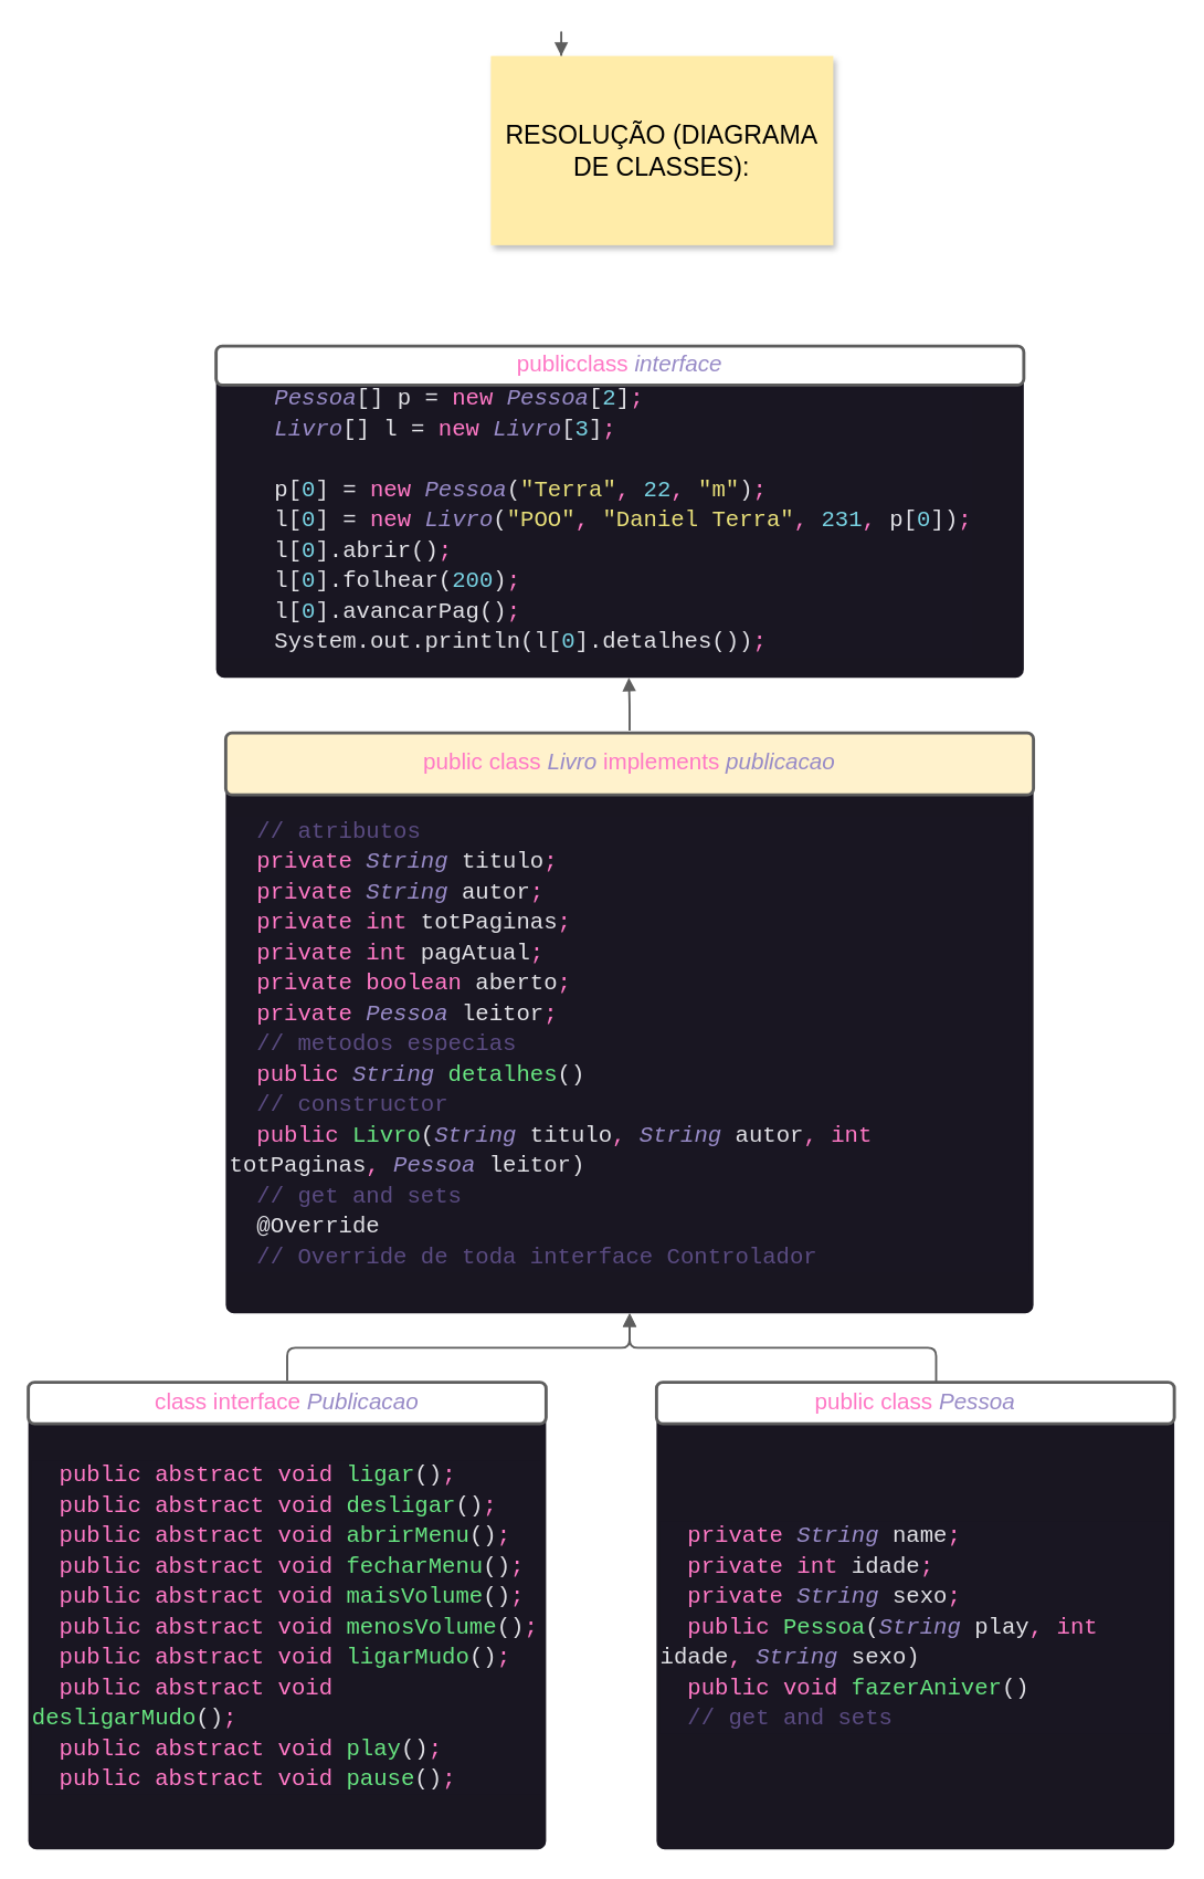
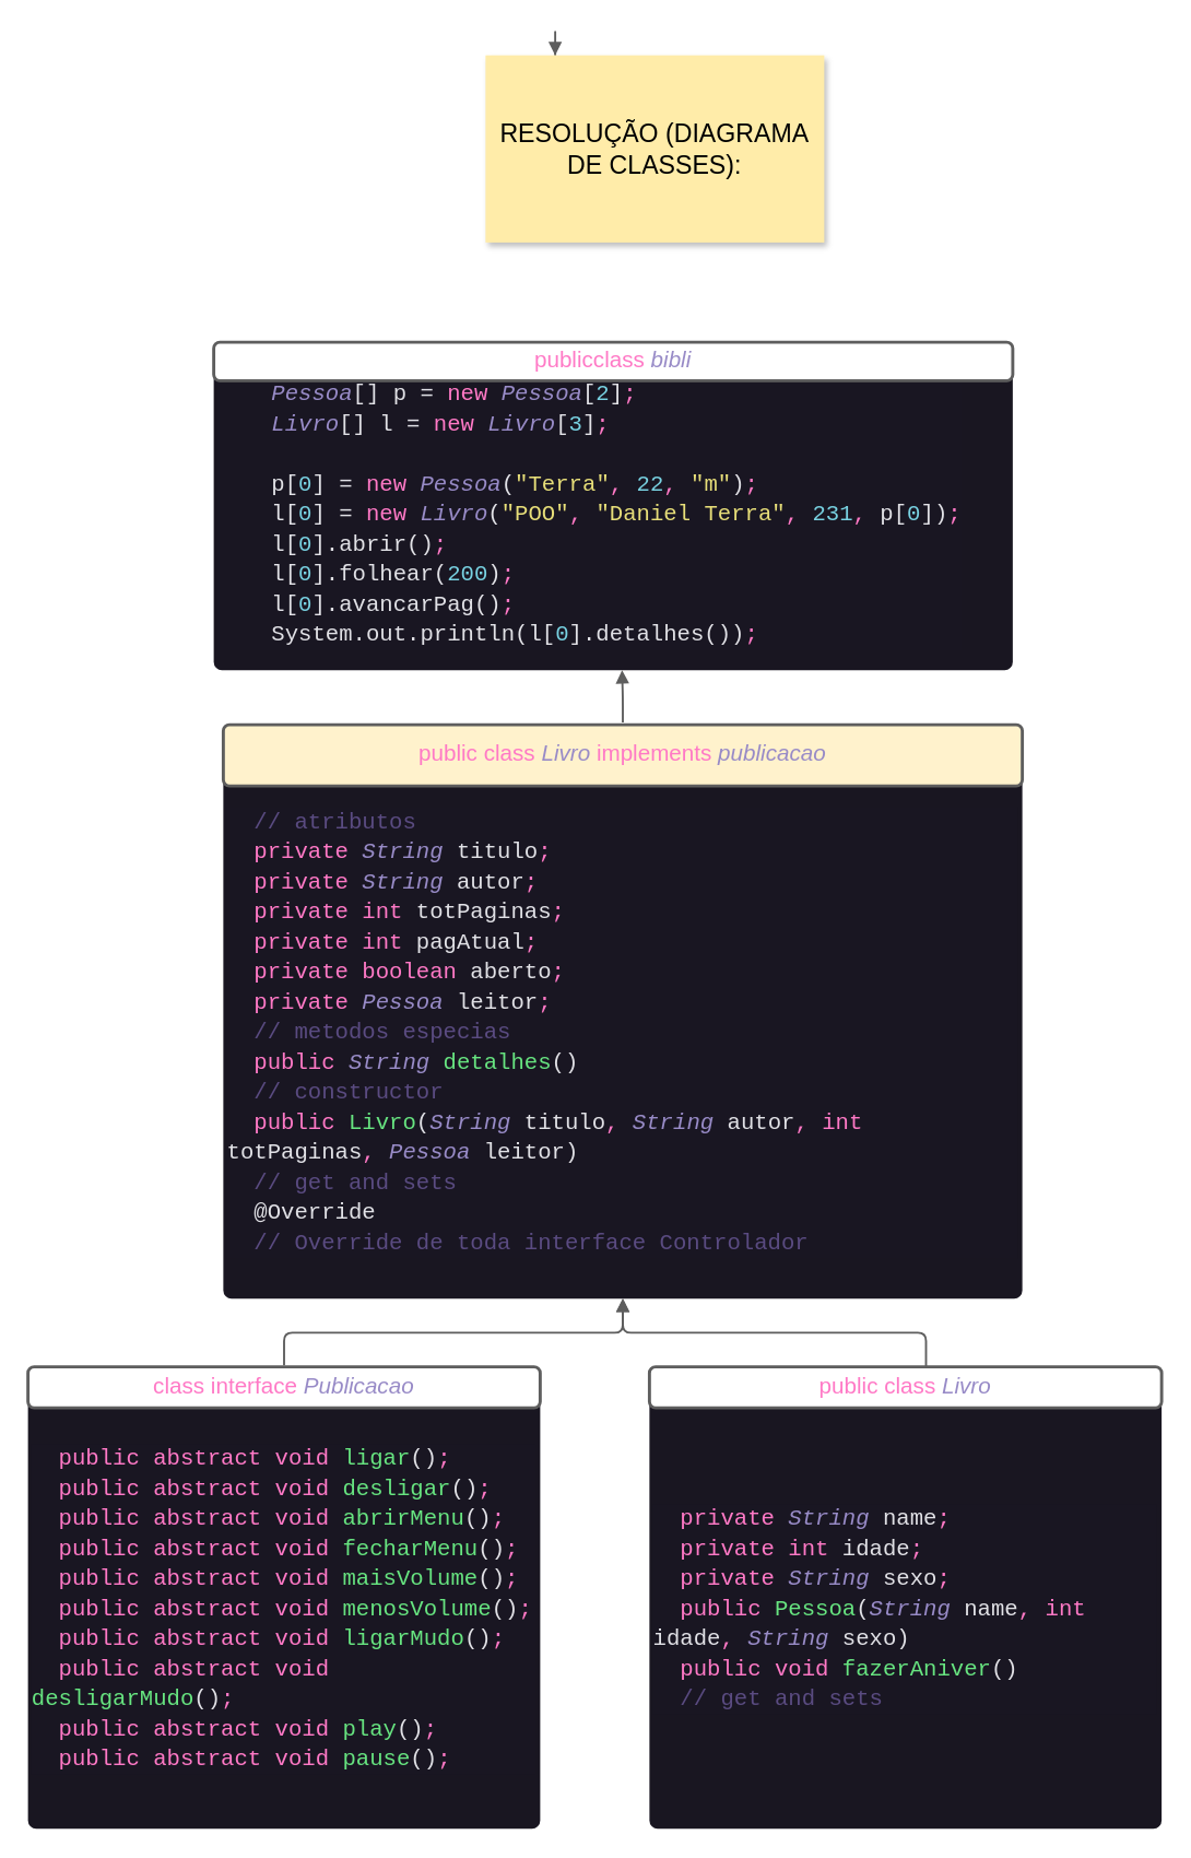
- <mxCell id="8" value="&lt;div style=&quot;display: flex ; justify-content: center ; text-align: center ; align-items: baseline ; line-height: 1.25 ; margin-top: -2px&quot;&gt;&lt;span style=&quot;font-size: 16.5px ; color: rgb(255 , 121 , 198)&quot;&gt;public&lt;/span&gt;&lt;span style=&quot;font-size: 16.5px ; color: rgb(225 , 225 , 230)&quot;&gt; &lt;/span&gt;&lt;span style=&quot;font-size: 16.5px ; color: rgb(255 , 121 , 198)&quot;&gt;class&lt;/span&gt;&lt;span style=&quot;font-size: 16.5px ; color: rgb(225 , 225 , 230)&quot;&gt;&amp;nbsp;&lt;/span&gt;&lt;span&gt;&lt;font color=&quot;#988bc7&quot;&gt;&lt;span style=&quot;font-size: 16.5px&quot;&gt;&lt;i&gt;interface&lt;/i&gt;&lt;/span&gt;&lt;/font&gt;&lt;/span&gt;&lt;/div&gt;" style="html=1;overflow=block;blockSpacing=1;whiteSpace=wrap;;whiteSpace=wrap;fontSize=13;spacing=3.8;strokeColor=#5e5e5e;strokeOpacity=100;rounded=1;absoluteArcSize=1;arcSize=9;strokeWidth=2.3;" parent="6" vertex="1"><mxGeometry width="585" height="28.235" as="geometry" /></mxCell>
+ <mxCell id="8" value="&lt;div style=&quot;display: flex ; justify-content: center ; text-align: center ; align-items: baseline ; line-height: 1.25 ; margin-top: -2px&quot;&gt;&lt;span style=&quot;font-size: 16.5px ; color: rgb(255 , 121 , 198)&quot;&gt;public&lt;/span&gt;&lt;span style=&quot;font-size: 16.5px ; color: rgb(225 , 225 , 230)&quot;&gt; &lt;/span&gt;&lt;span style=&quot;font-size: 16.5px ; color: rgb(255 , 121 , 198)&quot;&gt;class&lt;/span&gt;&lt;span style=&quot;font-size: 16.5px ; color: rgb(225 , 225 , 230)&quot;&gt;&amp;nbsp;&lt;/span&gt;&lt;span&gt;&lt;font color=&quot;#988bc7&quot;&gt;&lt;span style=&quot;font-size: 16.5px&quot;&gt;&lt;i&gt;bibli&lt;/i&gt;&lt;/span&gt;&lt;/font&gt;&lt;/span&gt;&lt;/div&gt;" style="html=1;overflow=block;blockSpacing=1;whiteSpace=wrap;;whiteSpace=wrap;fontSize=13;spacing=3.8;strokeColor=#5e5e5e;strokeOpacity=100;rounded=1;absoluteArcSize=1;arcSize=9;strokeWidth=2.3;" parent="6" vertex="1"><mxGeometry width="585" height="28.235" as="geometry" /></mxCell>
- <mxCell id="17" value="&lt;div style=&quot;display: flex ; justify-content: center ; text-align: center ; align-items: baseline ; line-height: 1.25 ; margin-top: -2px&quot;&gt;&lt;span style=&quot;font-size: 16.5px ; color: rgb(255 , 121 , 198)&quot;&gt;public&amp;nbsp;&lt;/span&gt;&lt;span&gt;&lt;font color=&quot;#ff79c6&quot;&gt;&lt;span style=&quot;font-size: 16.5px&quot;&gt;class&lt;/span&gt;&lt;/font&gt;&lt;/span&gt;&lt;font color=&quot;#988bc7&quot;&gt;&lt;span style=&quot;font-size: 16.5px&quot;&gt;&lt;i&gt;&amp;nbsp;Pessoa&lt;/i&gt;&lt;/span&gt;&lt;/font&gt;&lt;/div&gt;" style="html=1;overflow=block;blockSpacing=1;whiteSpace=wrap;;whiteSpace=wrap;fontSize=13;spacing=3.8;strokeColor=#5e5e5e;strokeOpacity=100;rounded=1;absoluteArcSize=1;arcSize=9;strokeWidth=2.3;" vertex="1" parent="15"><mxGeometry width="375" height="30" as="geometry" /></mxCell>
+ <mxCell id="17" value="&lt;div style=&quot;display: flex ; justify-content: center ; text-align: center ; align-items: baseline ; line-height: 1.25 ; margin-top: -2px&quot;&gt;&lt;span style=&quot;font-size: 16.5px ; color: rgb(255 , 121 , 198)&quot;&gt;public&amp;nbsp;&lt;/span&gt;&lt;span&gt;&lt;font color=&quot;#ff79c6&quot;&gt;&lt;span style=&quot;font-size: 16.5px&quot;&gt;class&lt;/span&gt;&lt;/font&gt;&lt;/span&gt;&lt;font color=&quot;#988bc7&quot;&gt;&lt;span style=&quot;font-size: 16.5px&quot;&gt;&lt;i&gt;&amp;nbsp;Livro&lt;/i&gt;&lt;/span&gt;&lt;/font&gt;&lt;/div&gt;" style="html=1;overflow=block;blockSpacing=1;whiteSpace=wrap;;whiteSpace=wrap;fontSize=13;spacing=3.8;strokeColor=#5e5e5e;strokeOpacity=100;rounded=1;absoluteArcSize=1;arcSize=9;strokeWidth=2.3;" vertex="1" parent="15"><mxGeometry width="375" height="30" as="geometry" /></mxCell>
- <mxCell id="16" value="&lt;div style=&quot;color: rgb(225 , 225 , 230) ; background-color: rgb(25 , 22 , 34) ; font-family: &amp;#34;cascadia mono&amp;#34; , &amp;#34;consolas&amp;#34; , &amp;#34;courier new&amp;#34; , monospace ; font-size: 16.5px ; line-height: 22px&quot;&gt;&lt;div style=&quot;line-height: 22px&quot;&gt;&lt;div style=&quot;line-height: 22px&quot;&gt;&lt;div style=&quot;font-family: &amp;#34;cascadia mono&amp;#34; , &amp;#34;consolas&amp;#34; , &amp;#34;courier new&amp;#34; , monospace ; line-height: 22px&quot;&gt;&lt;div style=&quot;font-family: &amp;#34;cascadia mono&amp;#34; , &amp;#34;consolas&amp;#34; , &amp;#34;courier new&amp;#34; , monospace ; line-height: 22px&quot;&gt;&lt;div&gt;&amp;nbsp; &lt;span style=&quot;color: #ff79c6&quot;&gt;private&lt;/span&gt; &lt;span style=&quot;color: #988bc7 ; font-style: italic&quot;&gt;String&lt;/span&gt; name&lt;span style=&quot;color: #ff79c6&quot;&gt;;&lt;/span&gt;&lt;/div&gt;&lt;div&gt;&amp;nbsp; &lt;span style=&quot;color: #ff79c6&quot;&gt;private&lt;/span&gt; &lt;span style=&quot;color: #ff79c6&quot;&gt;int&lt;/span&gt; idade&lt;span style=&quot;color: #ff79c6&quot;&gt;;&lt;/span&gt;&lt;/div&gt;&lt;div&gt;&amp;nbsp; &lt;span style=&quot;color: #ff79c6&quot;&gt;private&lt;/span&gt; &lt;span style=&quot;color: #988bc7 ; font-style: italic&quot;&gt;String&lt;/span&gt; sexo&lt;span style=&quot;color: #ff79c6&quot;&gt;;&lt;/span&gt;&lt;/div&gt;&lt;div&gt;&lt;div style=&quot;font-family: &amp;#34;cascadia mono&amp;#34; , &amp;#34;consolas&amp;#34; , &amp;#34;courier new&amp;#34; , monospace ; line-height: 22px&quot;&gt;&amp;nbsp; &lt;span style=&quot;color: #ff79c6&quot;&gt;public&lt;/span&gt; &lt;span style=&quot;color: #67e480&quot;&gt;Pessoa&lt;/span&gt;(&lt;span style=&quot;color: #988bc7 ; font-style: italic&quot;&gt;String&lt;/span&gt; play&lt;span style=&quot;color: #ff79c6&quot;&gt;,&lt;/span&gt; &lt;span style=&quot;color: #ff79c6&quot;&gt;int&lt;/span&gt; idade&lt;span style=&quot;color: #ff79c6&quot;&gt;,&lt;/span&gt; &lt;span style=&quot;color: #988bc7 ; font-style: italic&quot;&gt;String&lt;/span&gt; sexo)&lt;/div&gt;&lt;/div&gt;&lt;div style=&quot;font-family: &amp;#34;cascadia mono&amp;#34; , &amp;#34;consolas&amp;#34; , &amp;#34;courier new&amp;#34; , monospace ; line-height: 22px&quot;&gt;&lt;div style=&quot;line-height: 22px&quot;&gt;&amp;nbsp; &lt;span style=&quot;color: #ff79c6&quot;&gt;public&lt;/span&gt; &lt;span style=&quot;color: #ff79c6&quot;&gt;void&lt;/span&gt; &lt;span style=&quot;color: #67e480&quot;&gt;fazerAniver&lt;/span&gt;()&lt;/div&gt;&lt;div style=&quot;line-height: 22px&quot;&gt;&amp;nbsp;&amp;nbsp;&lt;span style=&quot;color: rgb(90 , 75 , 129)&quot;&gt;// get and sets&lt;/span&gt;&lt;br&gt;&lt;/div&gt;&lt;/div&gt;&lt;/div&gt;&lt;/div&gt;&lt;/div&gt;&lt;/div&gt;&lt;/div&gt;" style="html=1;overflow=block;blockSpacing=1;whiteSpace=wrap;;whiteSpace=wrap;fontSize=13;fontFamily=Helvetica;spacing=3.8;verticalAlign=middle;strokeOpacity=0;fillOpacity=100;rounded=1;absoluteArcSize=1;arcSize=12;fillColor=#191621;strokeWidth=1.5;align=left;" vertex="1" parent="15"><mxGeometry y="15" width="375" height="323" as="geometry" /></mxCell>
+ <mxCell id="16" value="&lt;div style=&quot;color: rgb(225 , 225 , 230) ; background-color: rgb(25 , 22 , 34) ; font-family: &amp;#34;cascadia mono&amp;#34; , &amp;#34;consolas&amp;#34; , &amp;#34;courier new&amp;#34; , monospace ; font-size: 16.5px ; line-height: 22px&quot;&gt;&lt;div style=&quot;line-height: 22px&quot;&gt;&lt;div style=&quot;line-height: 22px&quot;&gt;&lt;div style=&quot;font-family: &amp;#34;cascadia mono&amp;#34; , &amp;#34;consolas&amp;#34; , &amp;#34;courier new&amp;#34; , monospace ; line-height: 22px&quot;&gt;&lt;div style=&quot;font-family: &amp;#34;cascadia mono&amp;#34; , &amp;#34;consolas&amp;#34; , &amp;#34;courier new&amp;#34; , monospace ; line-height: 22px&quot;&gt;&lt;div&gt;&amp;nbsp; &lt;span style=&quot;color: #ff79c6&quot;&gt;private&lt;/span&gt; &lt;span style=&quot;color: #988bc7 ; font-style: italic&quot;&gt;String&lt;/span&gt; name&lt;span style=&quot;color: #ff79c6&quot;&gt;;&lt;/span&gt;&lt;/div&gt;&lt;div&gt;&amp;nbsp; &lt;span style=&quot;color: #ff79c6&quot;&gt;private&lt;/span&gt; &lt;span style=&quot;color: #ff79c6&quot;&gt;int&lt;/span&gt; idade&lt;span style=&quot;color: #ff79c6&quot;&gt;;&lt;/span&gt;&lt;/div&gt;&lt;div&gt;&amp;nbsp; &lt;span style=&quot;color: #ff79c6&quot;&gt;private&lt;/span&gt; &lt;span style=&quot;color: #988bc7 ; font-style: italic&quot;&gt;String&lt;/span&gt; sexo&lt;span style=&quot;color: #ff79c6&quot;&gt;;&lt;/span&gt;&lt;/div&gt;&lt;div&gt;&lt;div style=&quot;font-family: &amp;#34;cascadia mono&amp;#34; , &amp;#34;consolas&amp;#34; , &amp;#34;courier new&amp;#34; , monospace ; line-height: 22px&quot;&gt;&amp;nbsp; &lt;span style=&quot;color: #ff79c6&quot;&gt;public&lt;/span&gt; &lt;span style=&quot;color: #67e480&quot;&gt;Pessoa&lt;/span&gt;(&lt;span style=&quot;color: #988bc7 ; font-style: italic&quot;&gt;String&lt;/span&gt; name&lt;span style=&quot;color: #ff79c6&quot;&gt;,&lt;/span&gt; &lt;span style=&quot;color: #ff79c6&quot;&gt;int&lt;/span&gt; idade&lt;span style=&quot;color: #ff79c6&quot;&gt;,&lt;/span&gt; &lt;span style=&quot;color: #988bc7 ; font-style: italic&quot;&gt;String&lt;/span&gt; sexo)&lt;/div&gt;&lt;/div&gt;&lt;div style=&quot;font-family: &amp;#34;cascadia mono&amp;#34; , &amp;#34;consolas&amp;#34; , &amp;#34;courier new&amp;#34; , monospace ; line-height: 22px&quot;&gt;&lt;div style=&quot;line-height: 22px&quot;&gt;&amp;nbsp; &lt;span style=&quot;color: #ff79c6&quot;&gt;public&lt;/span&gt; &lt;span style=&quot;color: #ff79c6&quot;&gt;void&lt;/span&gt; &lt;span style=&quot;color: #67e480&quot;&gt;fazerAniver&lt;/span&gt;()&lt;/div&gt;&lt;div style=&quot;line-height: 22px&quot;&gt;&amp;nbsp;&amp;nbsp;&lt;span style=&quot;color: rgb(90 , 75 , 129)&quot;&gt;// get and sets&lt;/span&gt;&lt;br&gt;&lt;/div&gt;&lt;/div&gt;&lt;/div&gt;&lt;/div&gt;&lt;/div&gt;&lt;/div&gt;&lt;/div&gt;" style="html=1;overflow=block;blockSpacing=1;whiteSpace=wrap;;whiteSpace=wrap;fontSize=13;fontFamily=Helvetica;spacing=3.8;verticalAlign=middle;strokeOpacity=0;fillOpacity=100;rounded=1;absoluteArcSize=1;arcSize=12;fillColor=#191621;strokeWidth=1.5;align=left;" vertex="1" parent="15"><mxGeometry y="15" width="375" height="323" as="geometry" /></mxCell>
